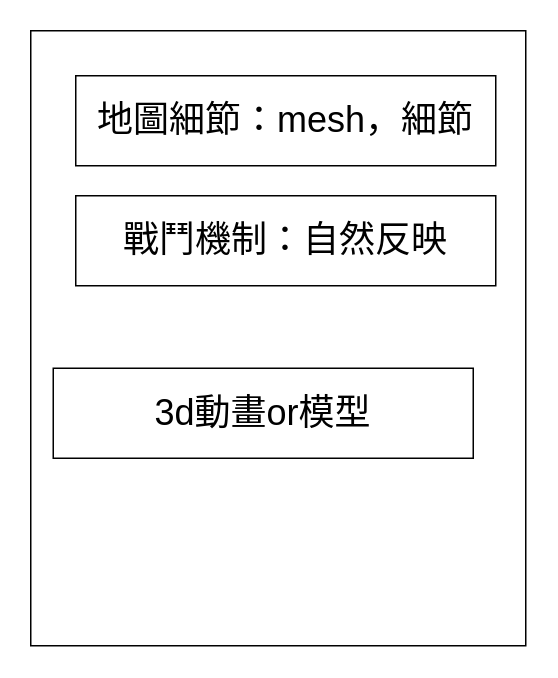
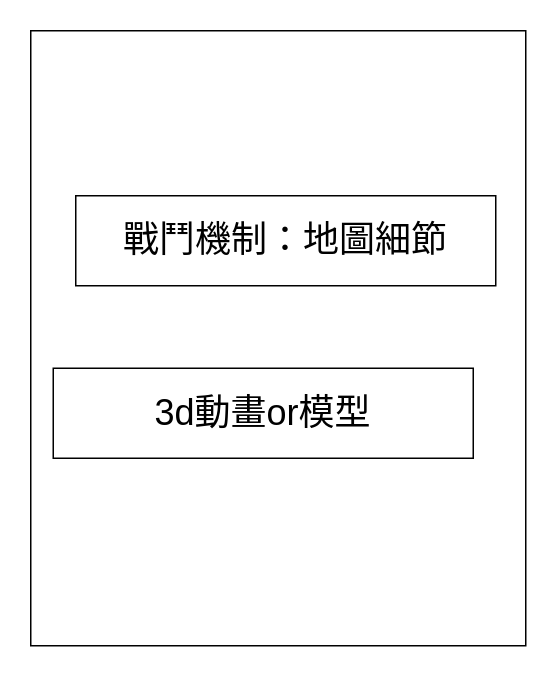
- <mxCell id="3" value="&lt;font style=&quot;font-size: 24px&quot;&gt;地圖細節：mesh，細節&lt;/font&gt;" style="rounded=0;whiteSpace=wrap;html=1;" vertex="1" parent="1"><mxGeometry x="50" y="50" width="280" height="60" as="geometry" /></mxCell>
- <mxCell id="4" value="戰鬥機制：自然反映" style="rounded=0;whiteSpace=wrap;html=1;fontSize=24;" vertex="1" parent="1"><mxGeometry x="50" y="130" width="280" height="60" as="geometry" /></mxCell>
+ <mxCell id="4" value="戰鬥機制：地圖細節" style="rounded=0;whiteSpace=wrap;html=1;fontSize=24;" vertex="1" parent="1"><mxGeometry x="50" y="130" width="280" height="60" as="geometry" /></mxCell>
